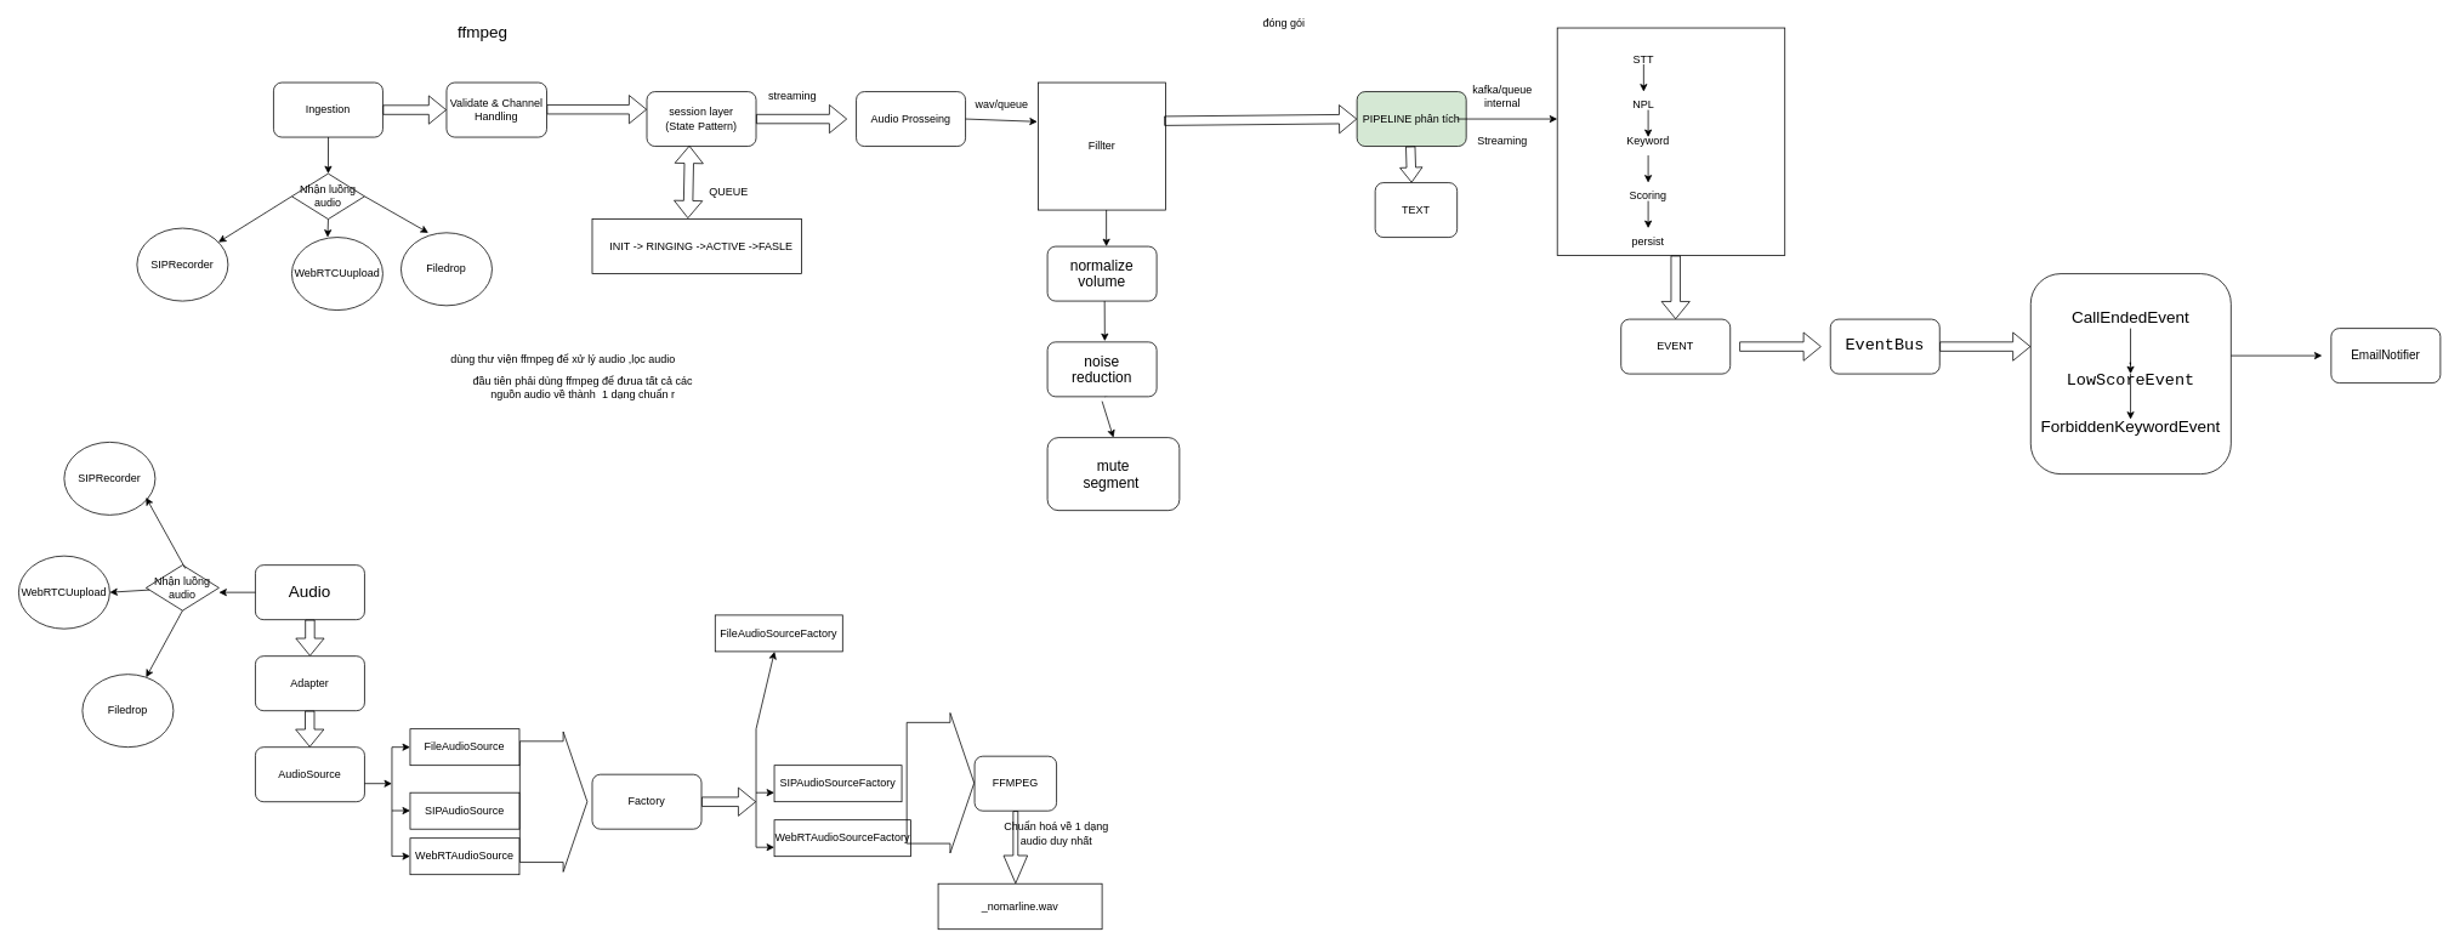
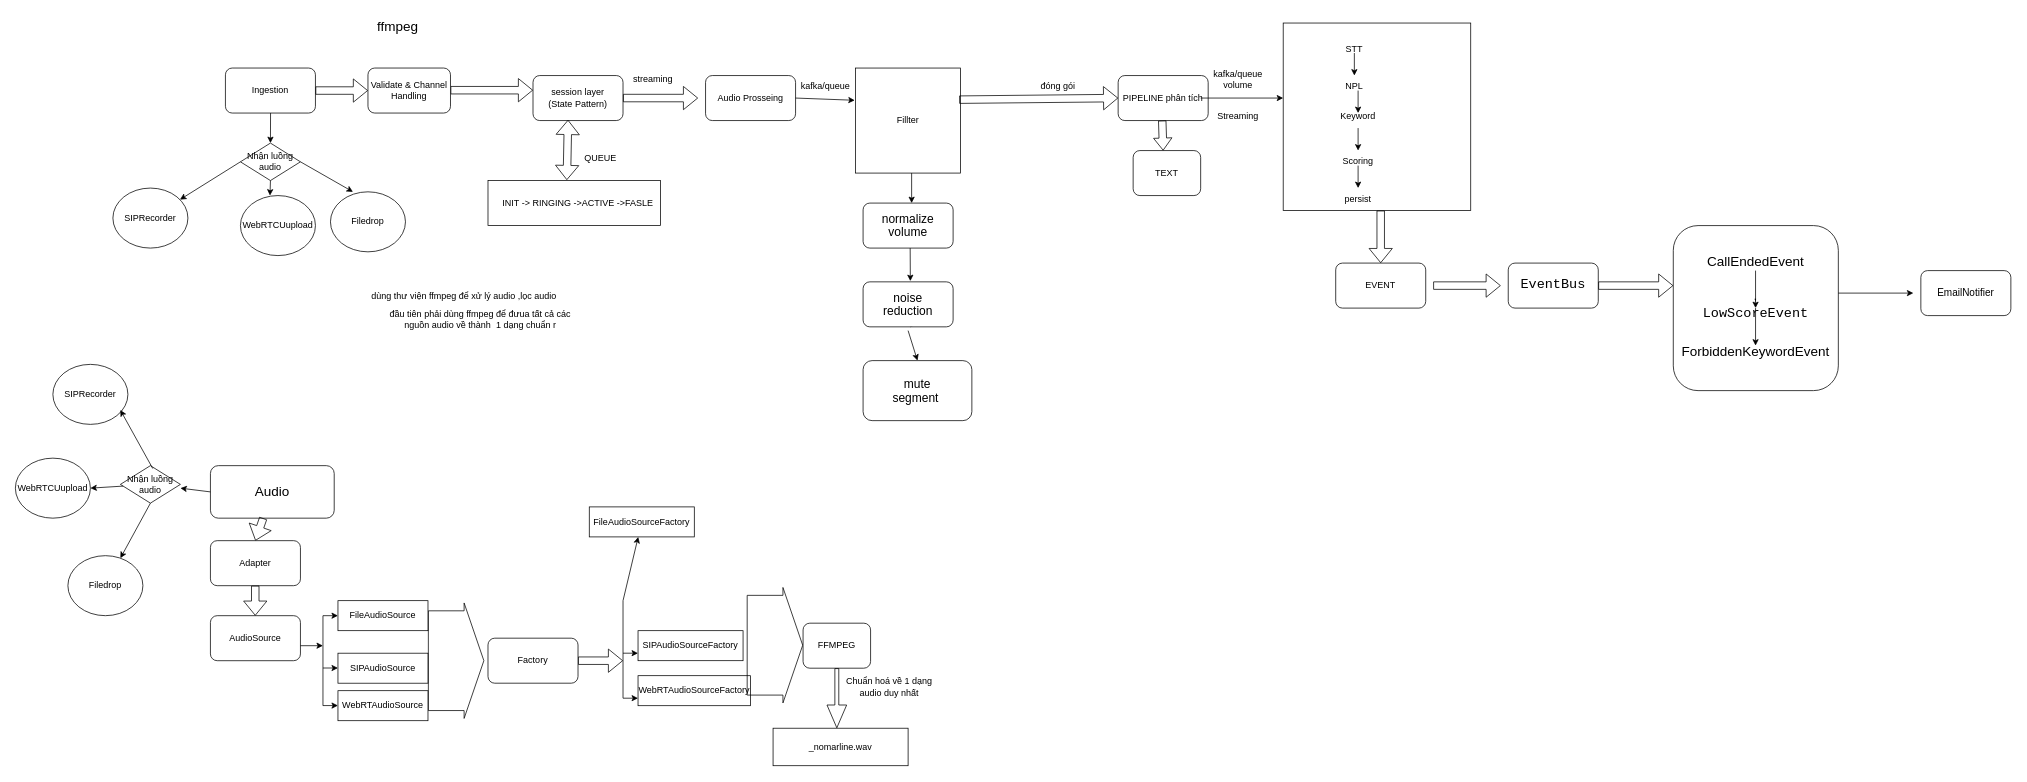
- <mxCell id="20" value="đóng gói" style="text;html=1;align=center;verticalAlign=middle;whiteSpace=wrap;rounded=0;" parent="1" vertex="1"><mxGeometry x="1380" y="10" width="60" height="30" as="geometry" /></mxCell>
+ <mxCell id="20" value="đóng gói" style="text;html=1;align=center;verticalAlign=middle;whiteSpace=wrap;rounded=0;" parent="1" vertex="1"><mxGeometry x="1380" y="100" width="60" height="30" as="geometry" /></mxCell>
- <mxCell id="29" value="kafka/queue internal" style="text;html=1;align=center;verticalAlign=middle;whiteSpace=wrap;rounded=0;" parent="1" vertex="1"><mxGeometry x="1620" y="90" width="60" height="30" as="geometry" /></mxCell>
+ <mxCell id="29" value="kafka/queue volume" style="text;html=1;align=center;verticalAlign=middle;whiteSpace=wrap;rounded=0;" parent="1" vertex="1"><mxGeometry x="1620" y="90" width="60" height="30" as="geometry" /></mxCell>
- <mxCell id="31" value="wav/queue" style="text;html=1;align=center;verticalAlign=middle;whiteSpace=wrap;rounded=0;" parent="1" vertex="1"><mxGeometry x="1070" y="100" width="60" height="30" as="geometry" /></mxCell>
+ <mxCell id="31" value="kafka/queue" style="text;html=1;align=center;verticalAlign=middle;whiteSpace=wrap;rounded=0;" parent="1" vertex="1"><mxGeometry x="1070" y="100" width="60" height="30" as="geometry" /></mxCell>
- <mxCell id="21" value="PIPELINE phân tích" style="rounded=1;whiteSpace=wrap;html=1;fillColor=#d5e8d4;" parent="1" vertex="1"><mxGeometry x="1490" y="100" width="120" height="60" as="geometry" /></mxCell>
+ <mxCell id="21" value="PIPELINE phân tích" style="rounded=1;whiteSpace=wrap;html=1;" parent="1" vertex="1"><mxGeometry x="1490" y="100" width="120" height="60" as="geometry" /></mxCell>
- <mxCell id="59" value="&lt;font style=&quot;font-size: 18px;&quot;&gt;Audio&lt;/font&gt;" style="rounded=1;whiteSpace=wrap;html=1;" parent="1" vertex="1"><mxGeometry x="280" y="620" width="120" height="60" as="geometry" /></mxCell>
+ <mxCell id="59" value="&lt;font style=&quot;font-size: 18px;&quot;&gt;Audio&lt;/font&gt;" style="rounded=1;whiteSpace=wrap;html=1;" parent="1" vertex="1"><mxGeometry x="280" y="620" width="165" height="70" as="geometry" /></mxCell>
- <mxCell id="93" value="Chuẩn hoá về 1 dạng audio duy nhất" style="text;html=1;align=center;verticalAlign=middle;whiteSpace=wrap;rounded=0;" parent="1" vertex="1"><mxGeometry x="1095" y="900" width="130" height="30" as="geometry" /></mxCell>
+ <mxCell id="93" value="Chuẩn hoá về 1 dạng audio duy nhất" style="text;html=1;align=center;verticalAlign=middle;whiteSpace=wrap;rounded=0;" parent="1" vertex="1"><mxGeometry x="1120" y="900" width="130" height="30" as="geometry" /></mxCell>
